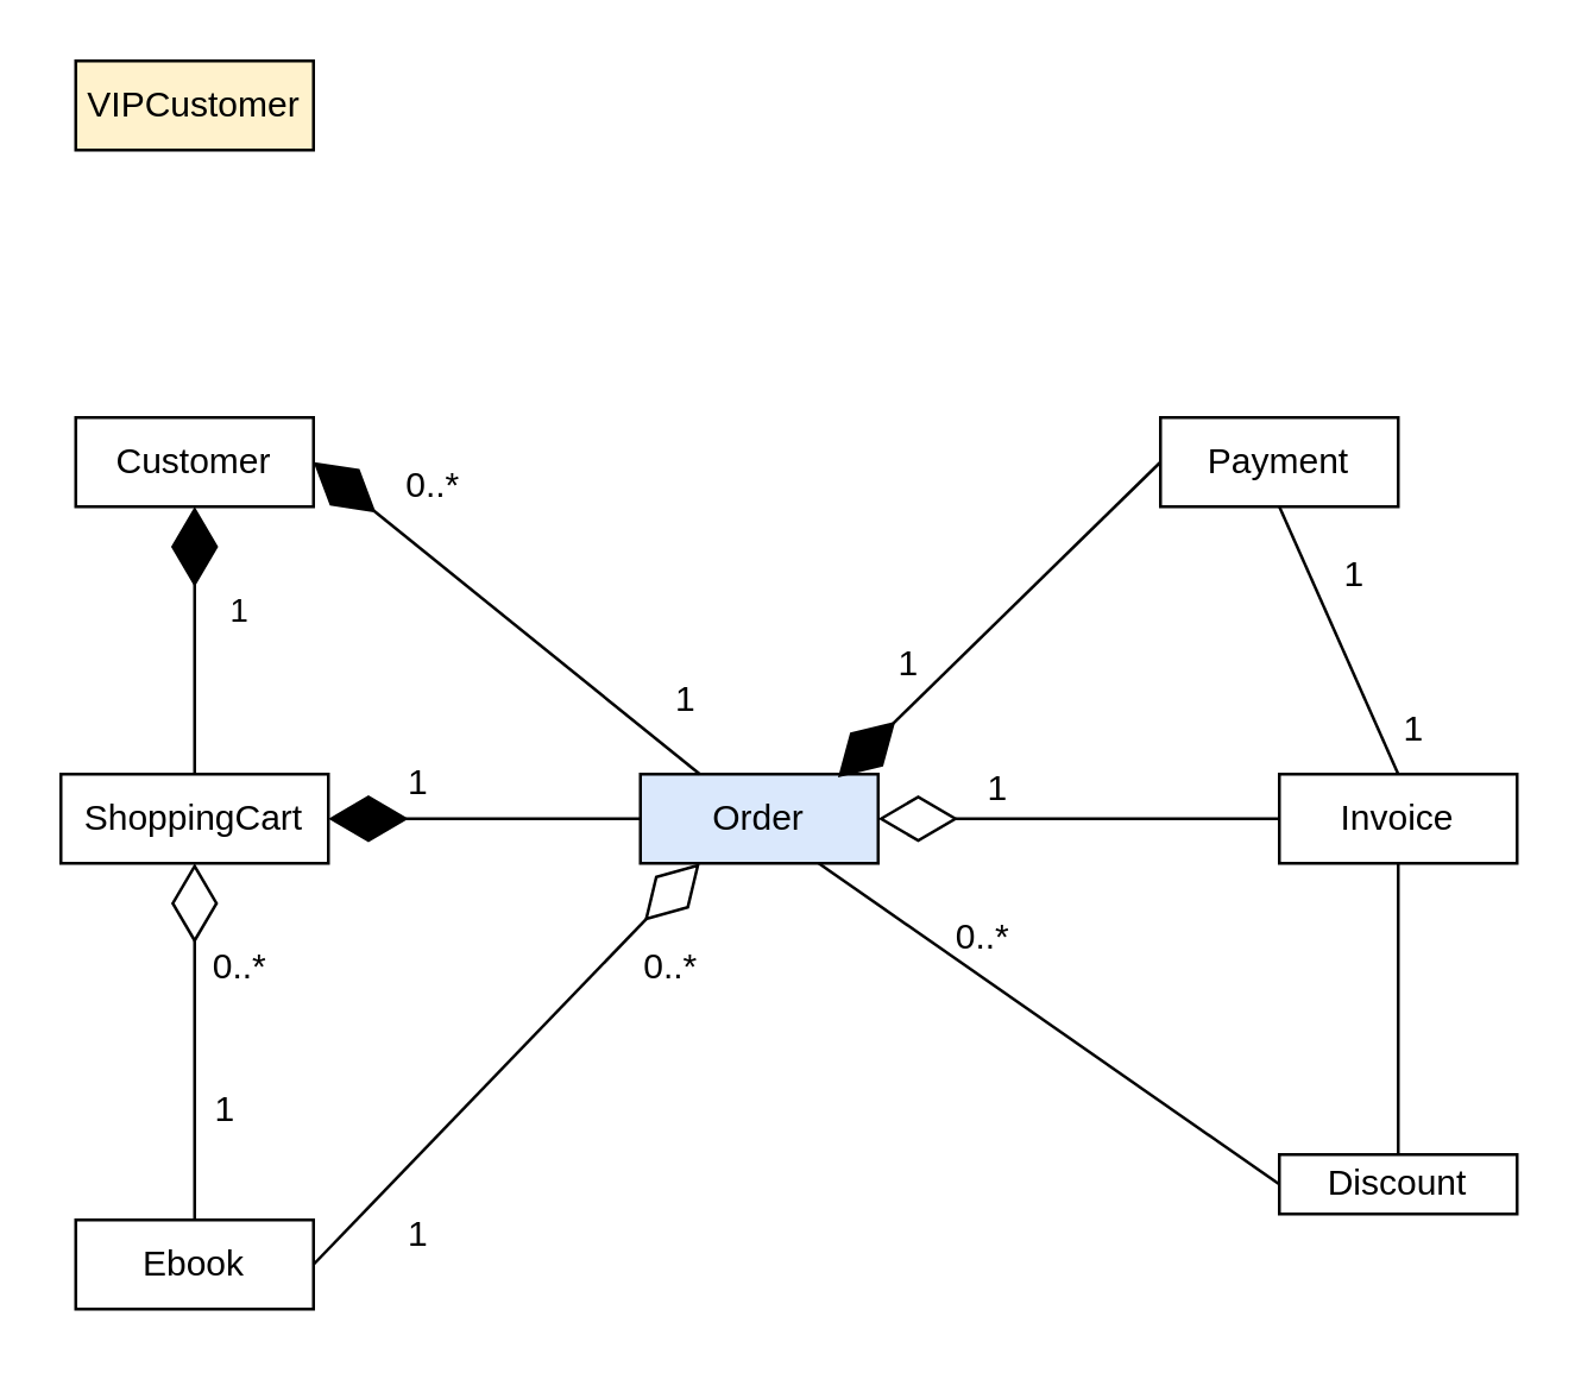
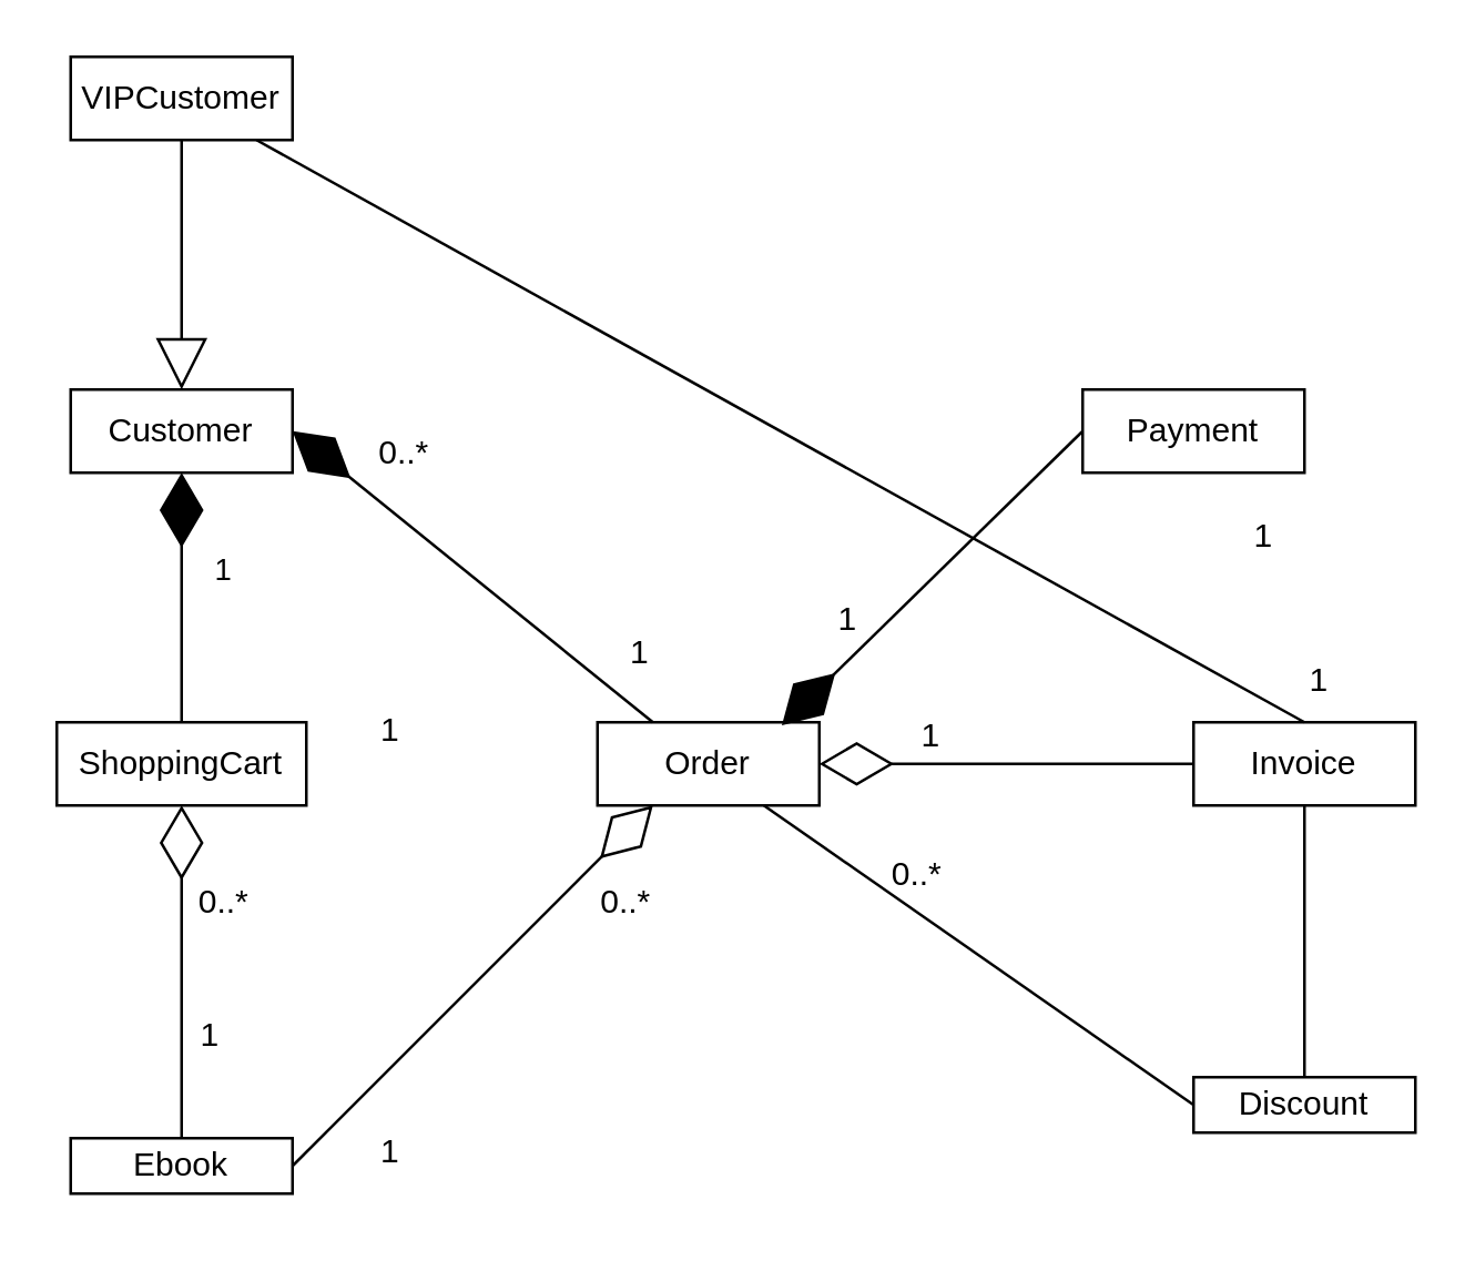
- <mxCell id="33" value="VIPCustomer" style="rounded=0;whiteSpace=wrap;html=1;fillColor=#fff2cc;" vertex="1" parent="1"><mxGeometry x="25" width="80" height="30" as="geometry" y="20" /></mxCell>
+ <mxCell id="33" value="VIPCustomer" style="rounded=0;whiteSpace=wrap;html=1;" vertex="1" parent="1"><mxGeometry x="25" width="80" height="30" as="geometry" y="20" /></mxCell>
+ <mxCell id="34" value="" style="endArrow=block;endSize=16;endFill=0;html=1;rounded=0;entryX=0.5;entryY=0;entryDx=0;entryDy=0;exitX=0.5;exitY=1;exitDx=0;exitDy=0;" edge="1" parent="1" source="33" target="6"><mxGeometry width="160" relative="1" as="geometry"><mxPoint x="170" y="130" as="sourcePoint" /><mxPoint x="330" y="130" as="targetPoint" /></mxGeometry></mxCell>
- <mxCell id="26" value="" style="endArrow=none;html=1;rounded=0;entryX=0.5;entryY=1;entryDx=0;entryDy=0;exitX=0.5;exitY=0;exitDx=0;exitDy=0;" edge="1" parent="1" source="4" target="5"><mxGeometry width="50" height="50" relative="1" as="geometry"><mxPoint x="340" y="390" as="sourcePoint" /><mxPoint x="390" y="340" as="targetPoint" /></mxGeometry></mxCell>
+ <mxCell id="26" value="" style="endArrow=none;html=1;rounded=0;exitX=0.5;exitY=0;exitDx=0;exitDy=0;" edge="1" parent="1" source="4" target="33"><mxGeometry width="50" height="50" relative="1" as="geometry"><mxPoint x="340" y="390" as="sourcePoint" /><mxPoint x="390" y="340" as="targetPoint" /></mxGeometry></mxCell>
- <mxCell id="24" value="" style="endArrow=diamondThin;endFill=1;endSize=24;html=1;rounded=0;entryX=1;entryY=0.5;entryDx=0;entryDy=0;exitX=0;exitY=0.5;exitDx=0;exitDy=0;" edge="1" parent="1" source="8" target="2"><mxGeometry width="160" relative="1" as="geometry"><mxPoint x="280" y="370" as="sourcePoint" /><mxPoint x="440" y="370" as="targetPoint" /></mxGeometry></mxCell>
- <mxCell id="8" value="Order" style="rounded=0;whiteSpace=wrap;html=1;fillColor=#dae8fc;" vertex="1" parent="1"><mxGeometry x="215" y="260" width="80" height="30" as="geometry" /></mxCell>
+ <mxCell id="8" value="Order" style="rounded=0;whiteSpace=wrap;html=1;" vertex="1" parent="1"><mxGeometry x="215" y="260" width="80" height="30" as="geometry" /></mxCell>
- <mxCell id="3" value="Ebook" style="rounded=0;whiteSpace=wrap;html=1;" vertex="1" parent="1"><mxGeometry x="25" y="410" width="80" height="30" as="geometry" /></mxCell>
+ <mxCell id="3" value="Ebook" style="rounded=0;whiteSpace=wrap;html=1;" vertex="1" parent="1"><mxGeometry x="25" y="410" width="80" height="20" as="geometry" /></mxCell>
